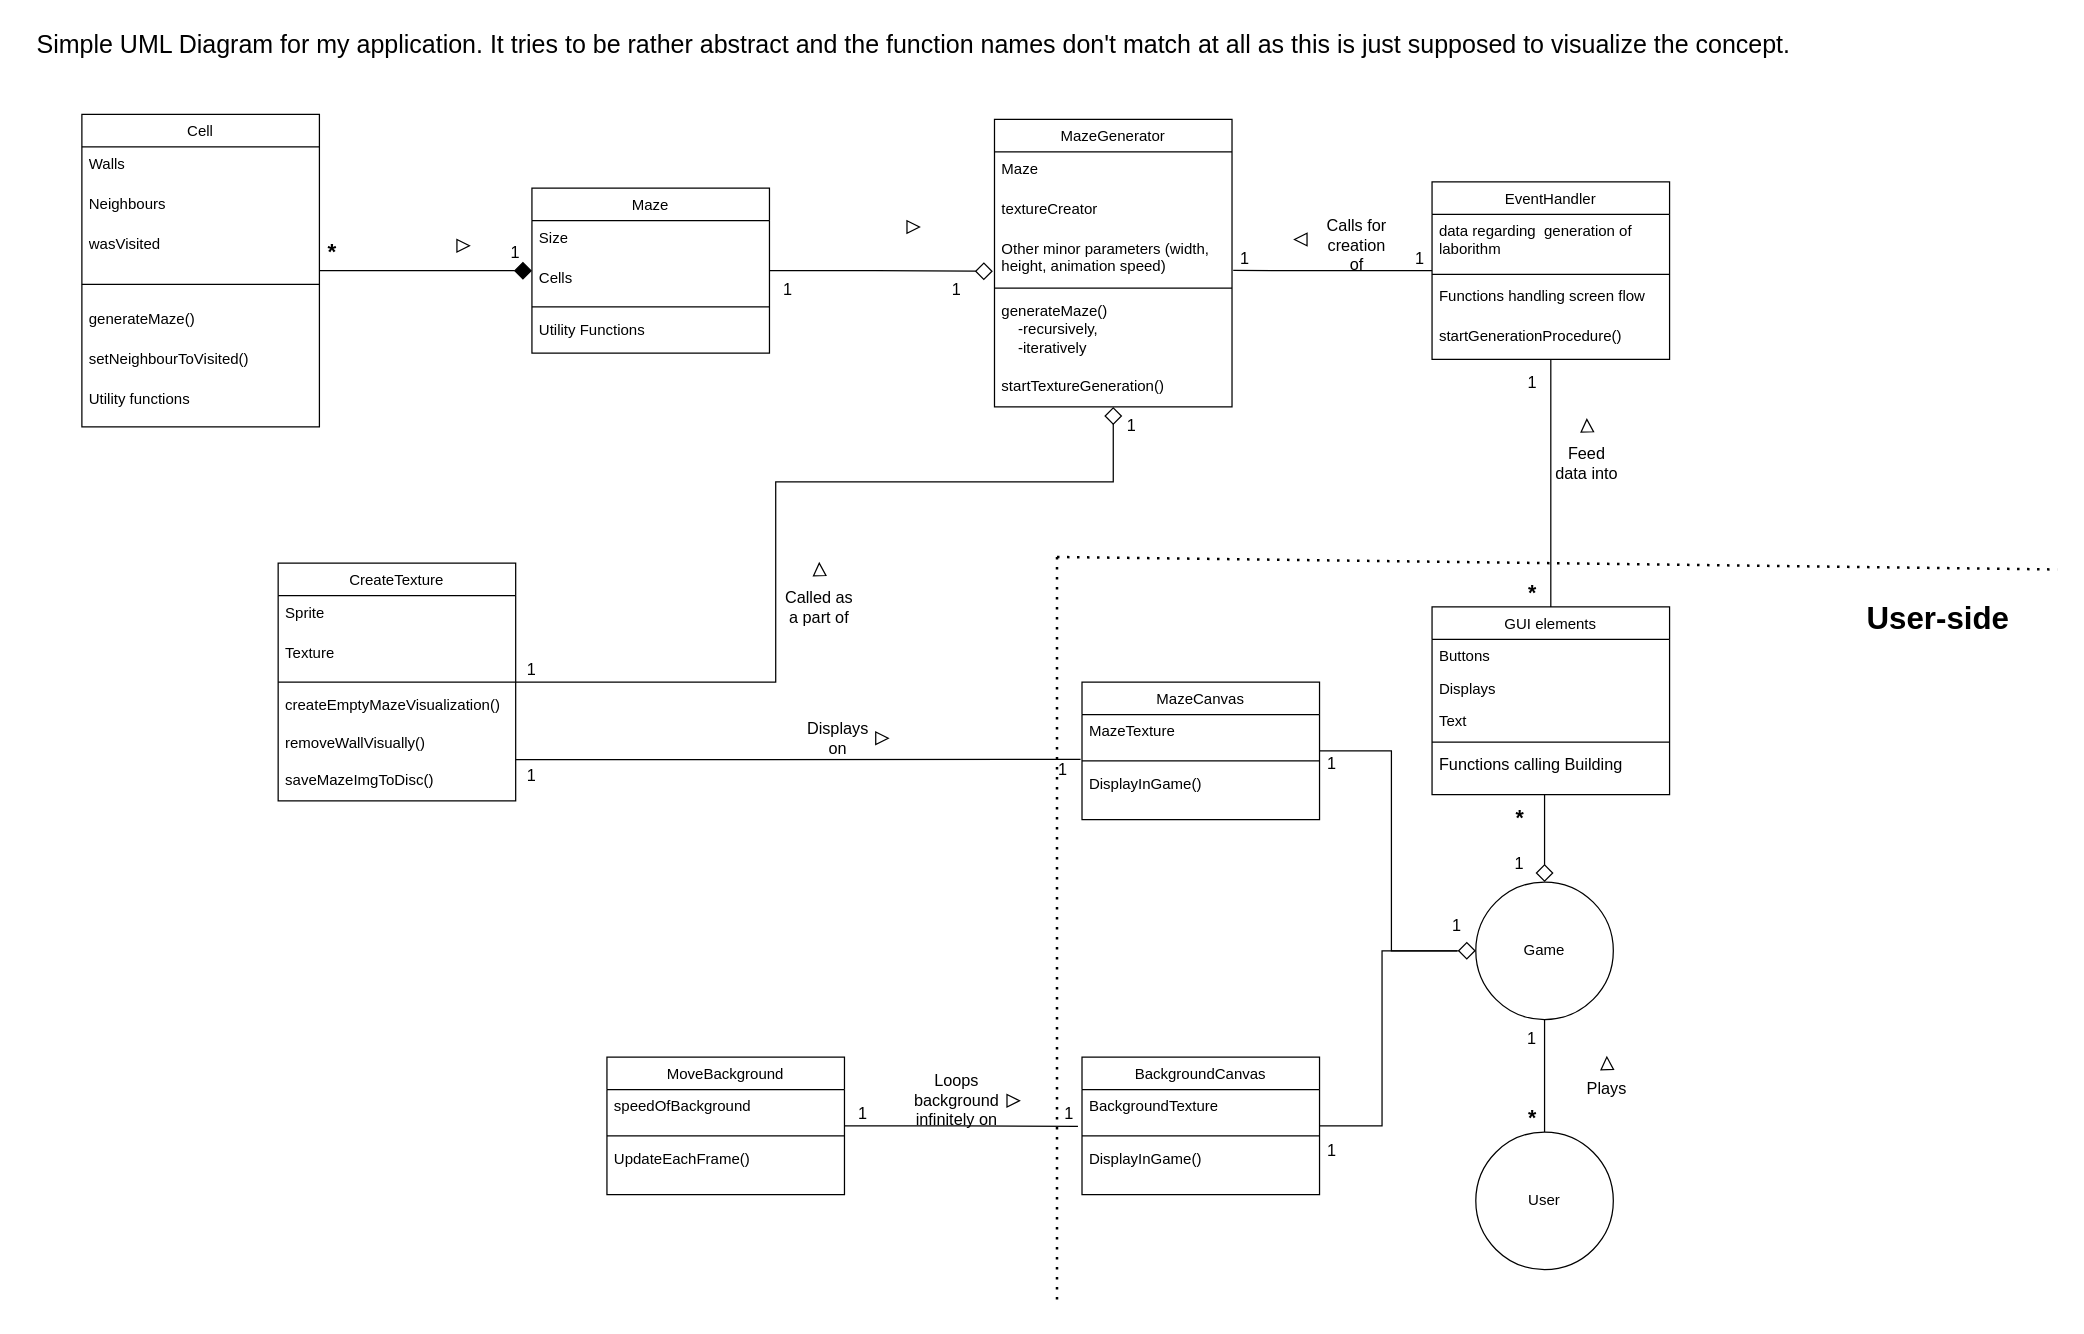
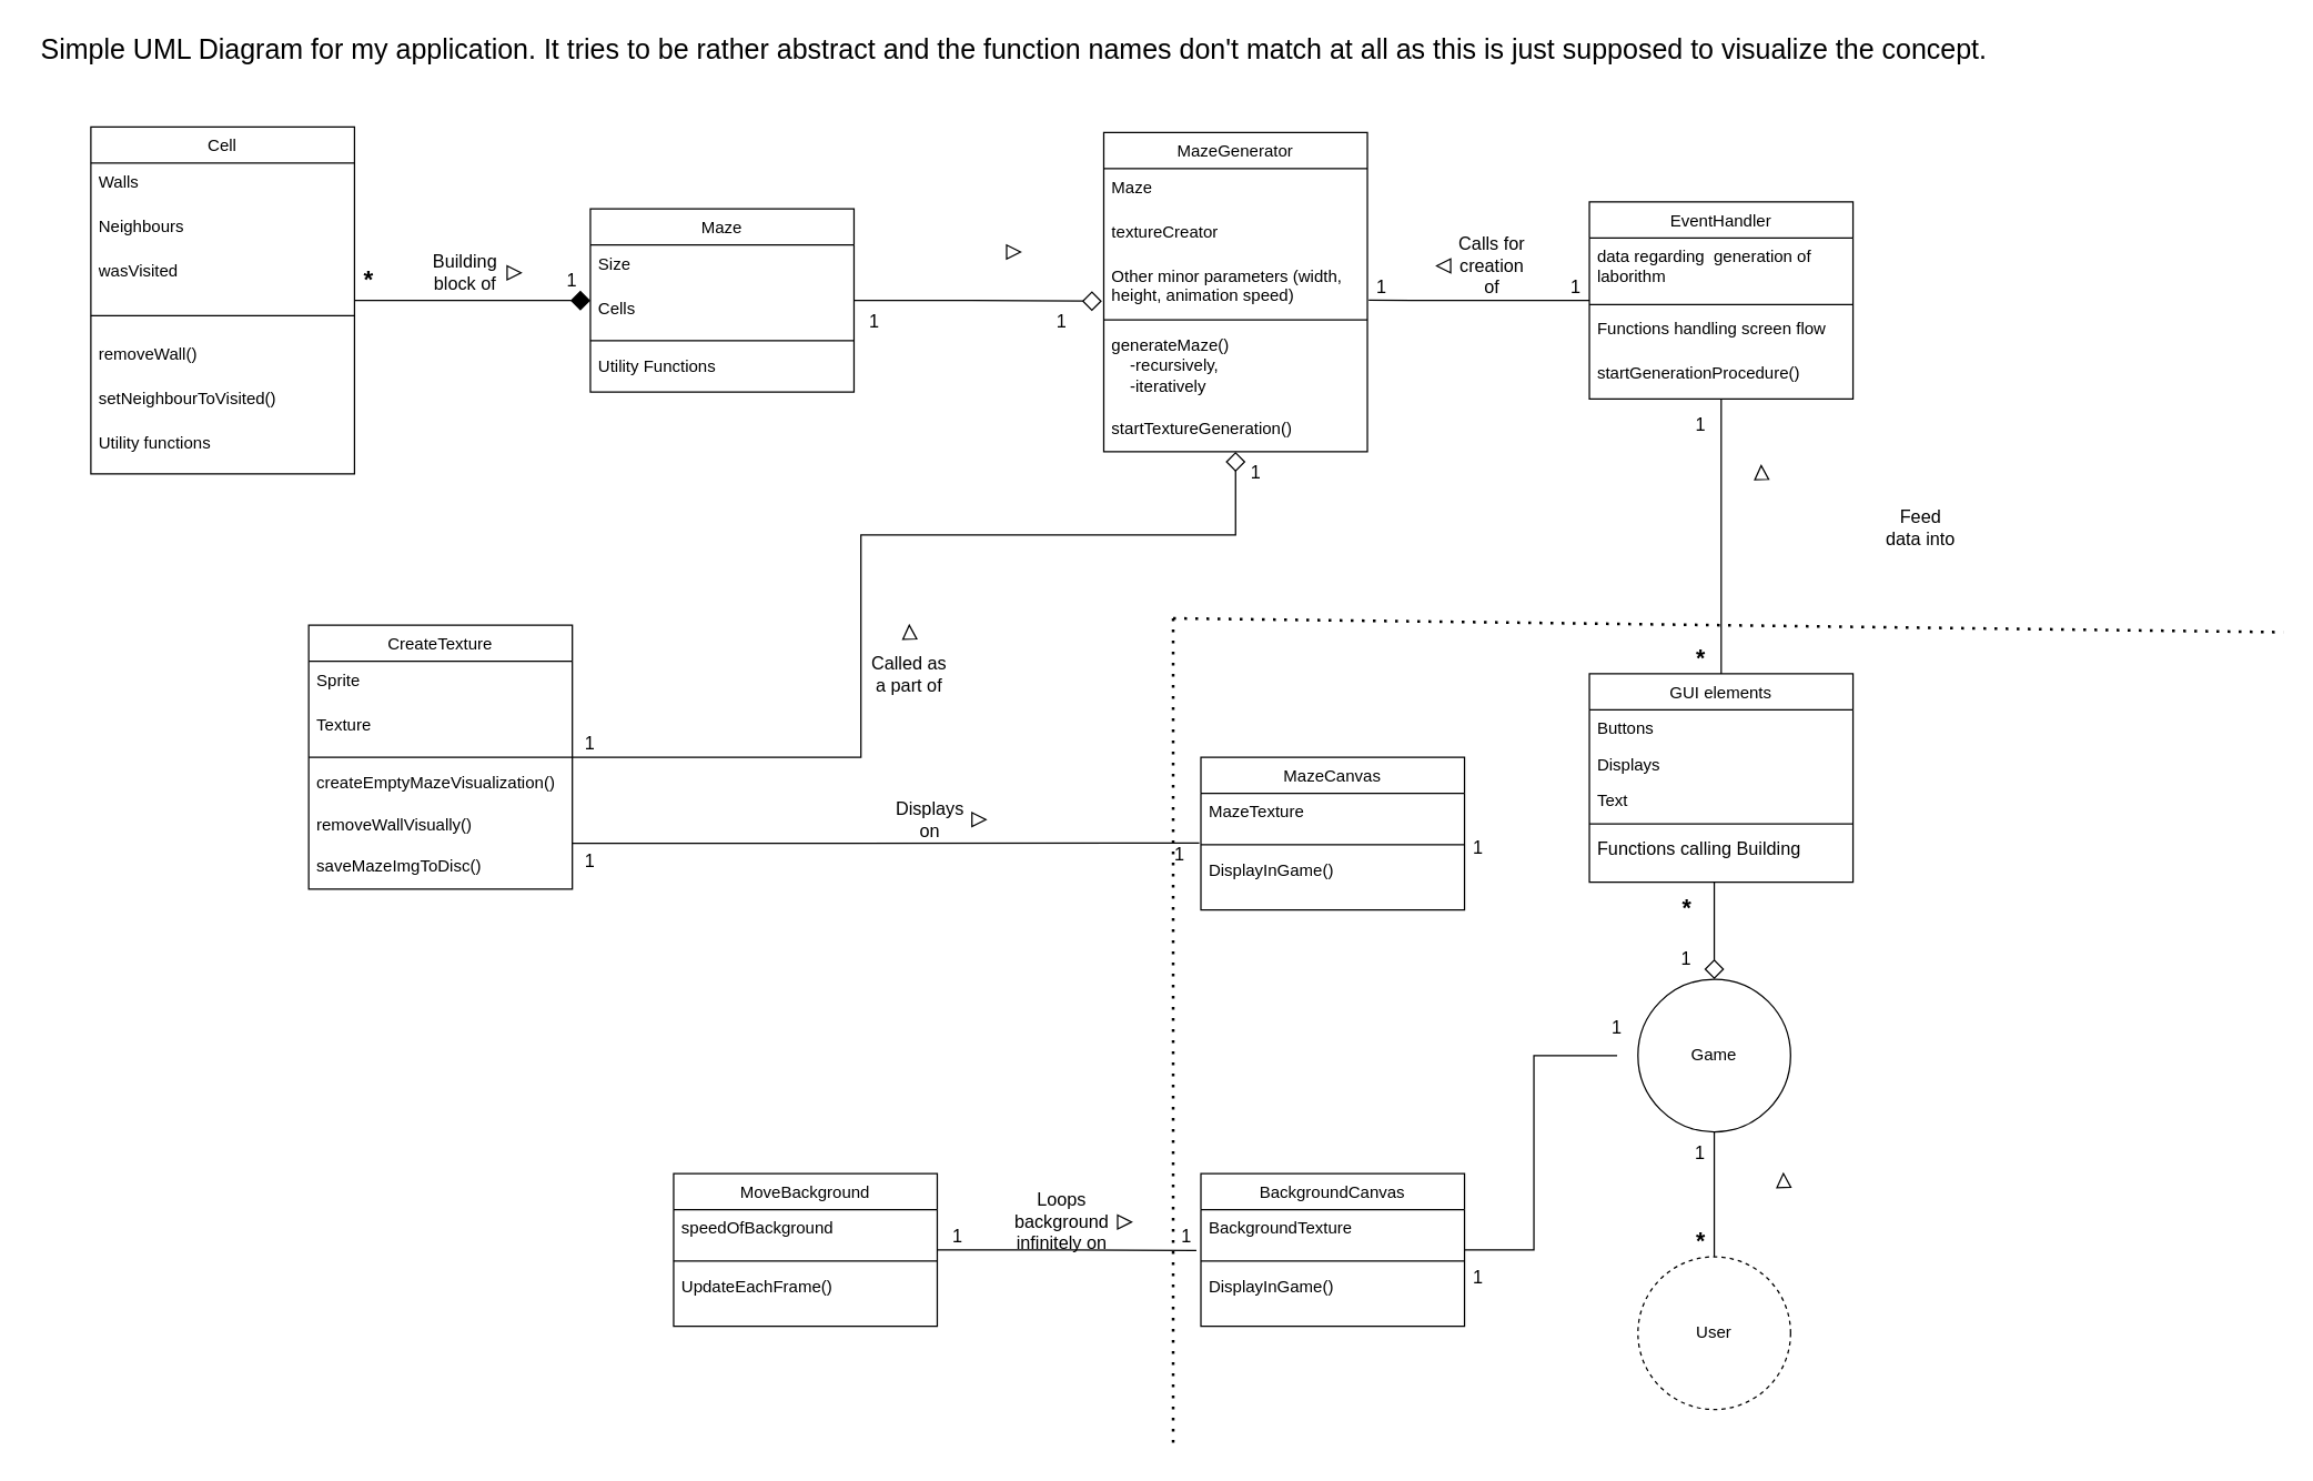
+ <mxCell id="102" value="Building block of" style="text;html=1;strokeColor=none;fillColor=none;align=center;verticalAlign=middle;whiteSpace=wrap;rounded=0;fontSize=13;" vertex="1" parent="1"><mxGeometry x="305" y="181" width="60" height="30" as="geometry" /></mxCell>
- <mxCell id="98" value="Calls for creation of" style="text;html=1;strokeColor=none;fillColor=none;align=center;verticalAlign=middle;whiteSpace=wrap;rounded=0;fontSize=13;" vertex="1" parent="1"><mxGeometry x="1055" y="181" width="60" height="30" as="geometry" /></mxCell>
+ <mxCell id="98" value="Calls for creation of" style="text;html=1;strokeColor=none;fillColor=none;align=center;verticalAlign=middle;whiteSpace=wrap;rounded=0;fontSize=13;" vertex="1" parent="1"><mxGeometry x="1045" y="176" width="60" height="30" as="geometry" /></mxCell>
- <mxCell id="38" value="generateMaze()" style="text;align=left;verticalAlign=top;spacingLeft=4;spacingRight=4;overflow=hidden;rotatable=0;points=[[0,0.5],[1,0.5]];portConstraint=eastwest;whiteSpace=wrap;" vertex="1" parent="33"><mxGeometry y="150" width="190" height="32" as="geometry" /></mxCell>
+ <mxCell id="38" value="removeWall()" style="text;align=left;verticalAlign=top;spacingLeft=4;spacingRight=4;overflow=hidden;rotatable=0;points=[[0,0.5],[1,0.5]];portConstraint=eastwest;whiteSpace=wrap;" vertex="1" parent="33"><mxGeometry y="150" width="190" height="32" as="geometry" /></mxCell>
- <mxCell id="23" value="Feed data into" style="text;html=1;strokeColor=none;fillColor=none;align=center;verticalAlign=middle;whiteSpace=wrap;rounded=0;fontSize=13;" vertex="1" parent="1"><mxGeometry x="1239" y="355" width="60" height="30" as="geometry" /></mxCell>
+ <mxCell id="23" value="Feed data into" style="text;html=1;strokeColor=none;fillColor=none;align=center;verticalAlign=middle;whiteSpace=wrap;rounded=0;fontSize=13;" vertex="1" parent="1"><mxGeometry x="1354" y="365" width="60" height="30" as="geometry" /></mxCell>
- <mxCell id="19" value="&lt;font size=&quot;1&quot;&gt;&lt;b style=&quot;font-size: 25px&quot;&gt;User-side&lt;/b&gt;&lt;/font&gt;" style="text;html=1;strokeColor=none;fillColor=none;align=center;verticalAlign=middle;whiteSpace=wrap;rounded=0;fontSize=10;" vertex="1" parent="1"><mxGeometry x="1485" y="465" width="130" height="55" as="geometry" /></mxCell>
- <mxCell id="63" style="edgeStyle=orthogonalEdgeStyle;rounded=0;orthogonalLoop=1;jettySize=auto;html=1;entryX=0;entryY=0.5;entryDx=0;entryDy=0;fontSize=17;endArrow=diamond;endFill=0;endSize=12;targetPerimeterSpacing=12;strokeWidth=1;" edge="1" parent="1" source="64" target="62"><mxGeometry relative="1" as="geometry" /></mxCell>
- <mxCell id="21" value="Plays" style="text;html=1;strokeColor=none;fillColor=none;align=center;verticalAlign=middle;whiteSpace=wrap;rounded=0;fontSize=13;" vertex="1" parent="1"><mxGeometry x="1255" y="855" width="60" height="30" as="geometry" /></mxCell>
- <mxCell id="17" value="User" style="ellipse;whiteSpace=wrap;html=1;aspect=fixed;" vertex="1" parent="1"><mxGeometry x="1180" y="905" width="110" height="110" as="geometry" /></mxCell>
+ <mxCell id="17" value="User" style="ellipse;whiteSpace=wrap;html=1;aspect=fixed;dashed=1;" vertex="1" parent="1"><mxGeometry x="1180" y="905" width="110" height="110" as="geometry" /></mxCell>
